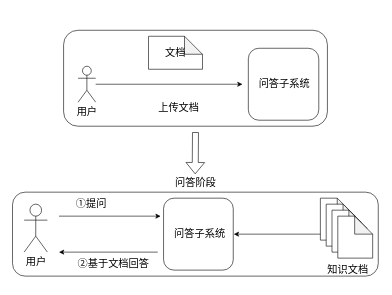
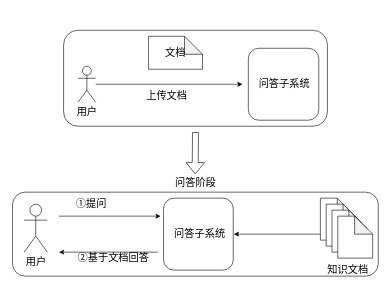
- <mxCell id="8" value="上传文档" style="text;html=1;align=center;verticalAlign=middle;resizable=0;points=[];autosize=1;strokeColor=none;fillColor=none;fontSize=17;fontStyle=0" parent="3" vertex="1"><mxGeometry x="147.188" y="145" width="90" height="30" as="geometry" /></mxCell>
+ <mxCell id="8" value="上传文档" style="text;html=1;align=center;verticalAlign=middle;resizable=0;points=[];autosize=1;strokeColor=none;fillColor=none;fontSize=17;fontStyle=0" parent="3" vertex="1"><mxGeometry x="127.188" y="125" width="90" height="30" as="geometry" /></mxCell>
- <mxCell id="29" value="②基于文档回答" style="text;html=1;align=center;verticalAlign=middle;resizable=0;points=[];autosize=1;strokeColor=none;fillColor=none;fontSize=17;fontStyle=0" parent="12" vertex="1"><mxGeometry x="97.5" y="135" width="140" height="30" as="geometry" /></mxCell>
+ <mxCell id="29" value="②基于文档回答" style="text;html=1;align=center;verticalAlign=middle;resizable=0;points=[];autosize=1;strokeColor=none;fillColor=none;fontSize=17;fontStyle=0" parent="12" vertex="1"><mxGeometry x="97.5" y="125" width="140" height="30" as="geometry" /></mxCell>
